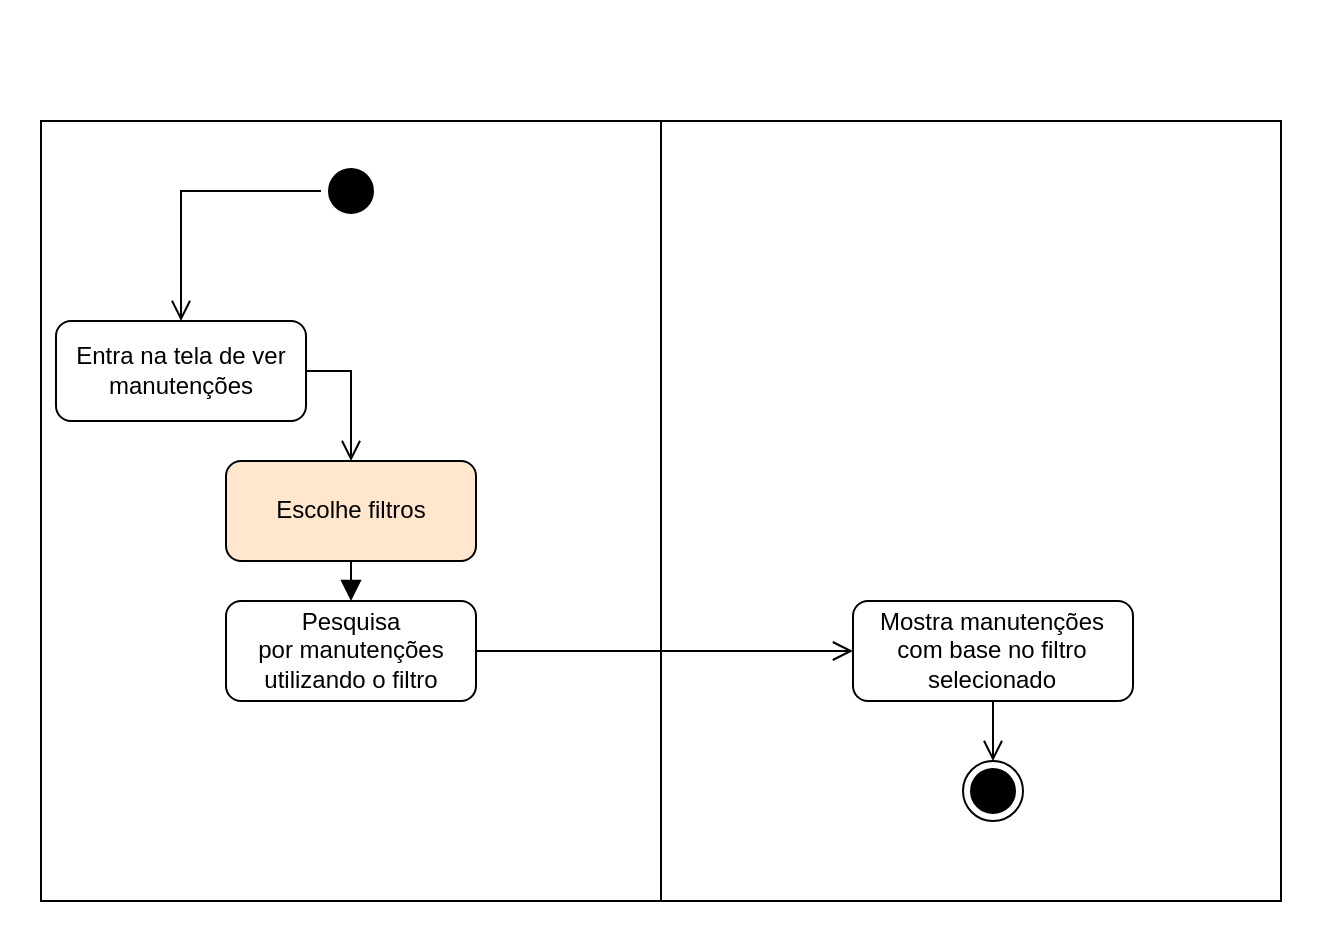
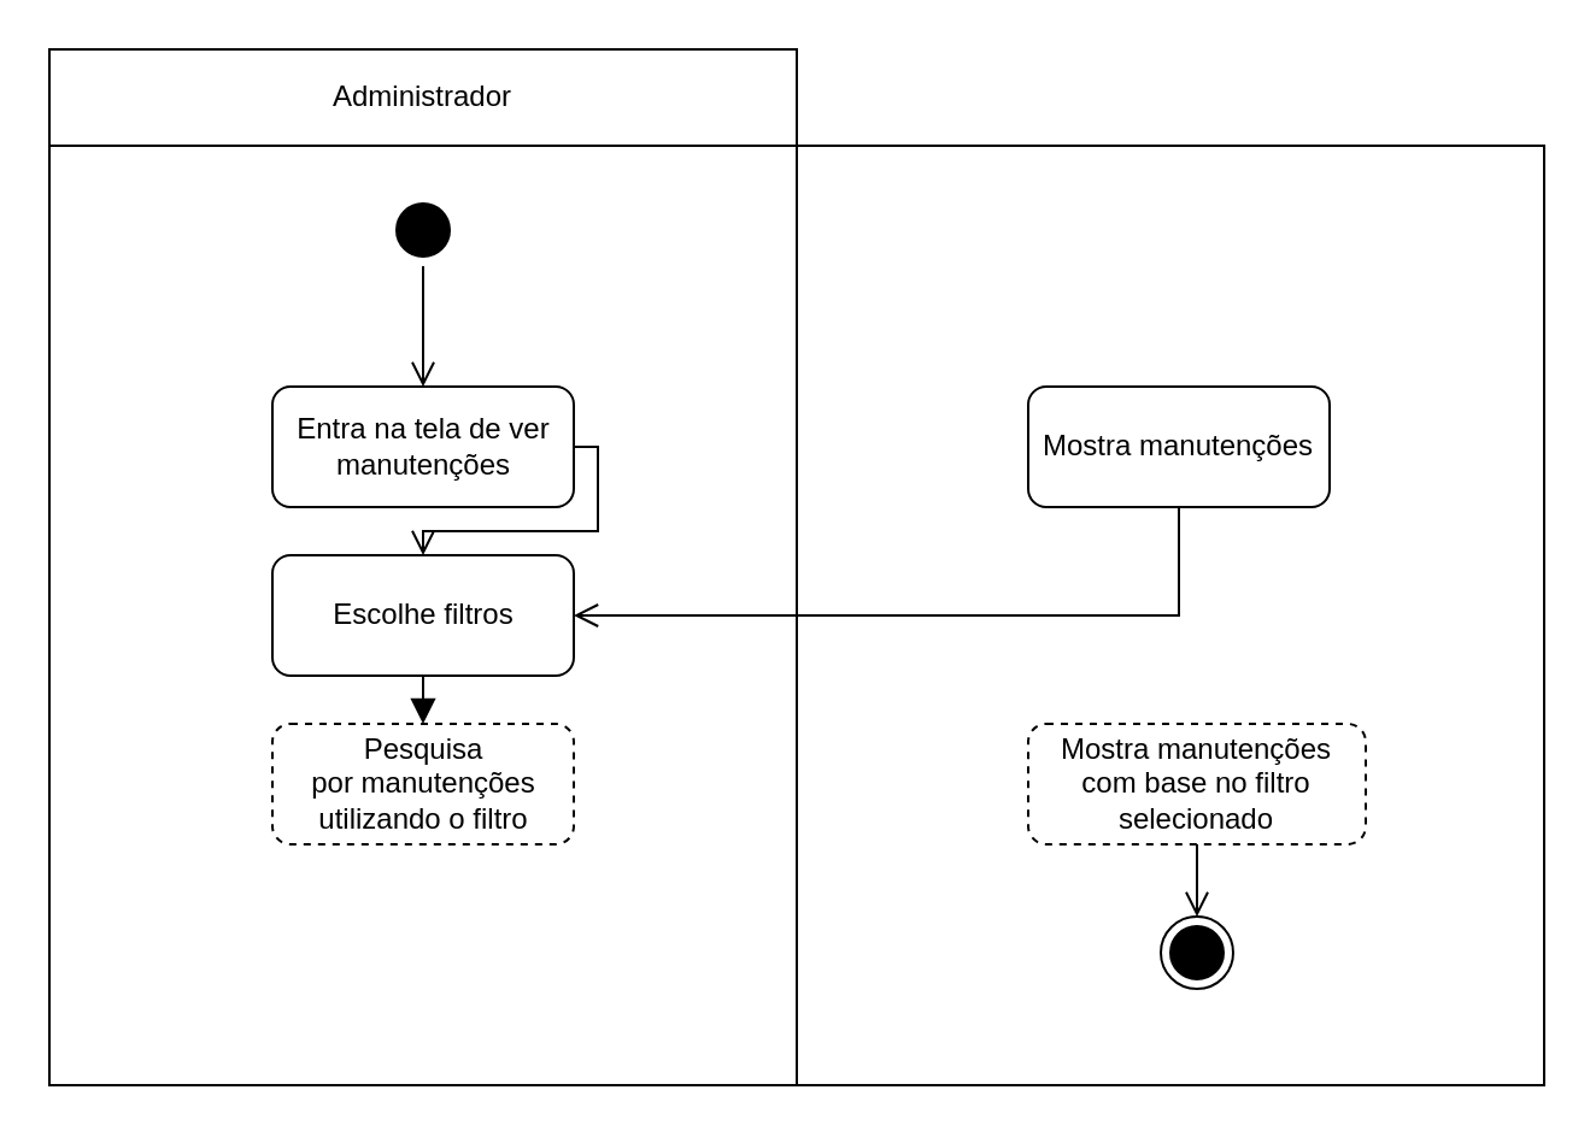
+ <mxCell id="4" value="Administrador" style="rounded=0;whiteSpace=wrap;html=1;" parent="1" vertex="1"><mxGeometry x="20" y="20" width="310" height="40" as="geometry" /></mxCell>
- <mxCell id="7" value="Entra na tela de ver manutenções" style="rounded=1;whiteSpace=wrap;html=1;" parent="1" vertex="1"><mxGeometry x="27.5" y="160" width="125" height="50" as="geometry" /></mxCell>
+ <mxCell id="7" value="Entra na tela de ver manutenções" style="rounded=1;whiteSpace=wrap;html=1;" parent="1" vertex="1"><mxGeometry x="112.5" y="160" width="125" height="50" as="geometry" /></mxCell>
+ <mxCell id="8" value="Mostra manutenções" style="rounded=1;whiteSpace=wrap;html=1;" parent="1" vertex="1"><mxGeometry x="426" y="160" width="125" height="50" as="geometry" /></mxCell>
- <mxCell id="10" value="Escolhe filtros" style="rounded=1;whiteSpace=wrap;html=1;fillColor=#ffe6cc;" parent="1" vertex="1"><mxGeometry x="112.5" y="230" width="125" height="50" as="geometry" /></mxCell>
+ <mxCell id="10" value="Escolhe filtros" style="rounded=1;whiteSpace=wrap;html=1;" parent="1" vertex="1"><mxGeometry x="112.5" y="230" width="125" height="50" as="geometry" /></mxCell>
+ <mxCell id="11" value="" style="edgeStyle=orthogonalEdgeStyle;html=1;verticalAlign=bottom;endArrow=open;endSize=8;strokeColor=#000000;rounded=0;entryX=1;entryY=0.5;entryDx=0;entryDy=0;exitX=0.5;exitY=1;exitDx=0;exitDy=0;" parent="1" source="8" target="10" edge="1"><mxGeometry relative="1" as="geometry"><mxPoint x="521" y="260" as="targetPoint" /><mxPoint x="416" y="260" as="sourcePoint" /></mxGeometry></mxCell>
- <mxCell id="15" value="Pesquisa por&amp;nbsp;manutenções utilizando o filtro" style="rounded=1;whiteSpace=wrap;html=1;" parent="1" vertex="1"><mxGeometry x="112.5" y="300" width="125" height="50" as="geometry" /></mxCell>
+ <mxCell id="15" value="Pesquisa por&amp;nbsp;manutenções utilizando o filtro" style="rounded=1;whiteSpace=wrap;html=1;dashed=1;" parent="1" vertex="1"><mxGeometry x="112.5" y="300" width="125" height="50" as="geometry" /></mxCell>
- <mxCell id="16" value="" style="edgeStyle=orthogonalEdgeStyle;html=1;verticalAlign=bottom;endArrow=open;endSize=8;strokeColor=#000000;rounded=0;entryX=0;entryY=0.5;entryDx=0;entryDy=0;exitX=1;exitY=0.5;exitDx=0;exitDy=0;" parent="1" source="15" target="12" edge="1"><mxGeometry relative="1" as="geometry"><mxPoint x="426" y="354.71" as="targetPoint" /><mxPoint x="238" y="354.71" as="sourcePoint" /></mxGeometry></mxCell>
- <mxCell id="12" value="Mostra&amp;nbsp;manutenções com base no filtro selecionado" style="rounded=1;whiteSpace=wrap;html=1;" parent="1" vertex="1"><mxGeometry x="426" y="300" width="140" height="50" as="geometry" /></mxCell>
+ <mxCell id="12" value="Mostra&amp;nbsp;manutenções com base no filtro selecionado" style="rounded=1;whiteSpace=wrap;html=1;dashed=1;" parent="1" vertex="1"><mxGeometry x="426" y="300" width="140" height="50" as="geometry" /></mxCell>
